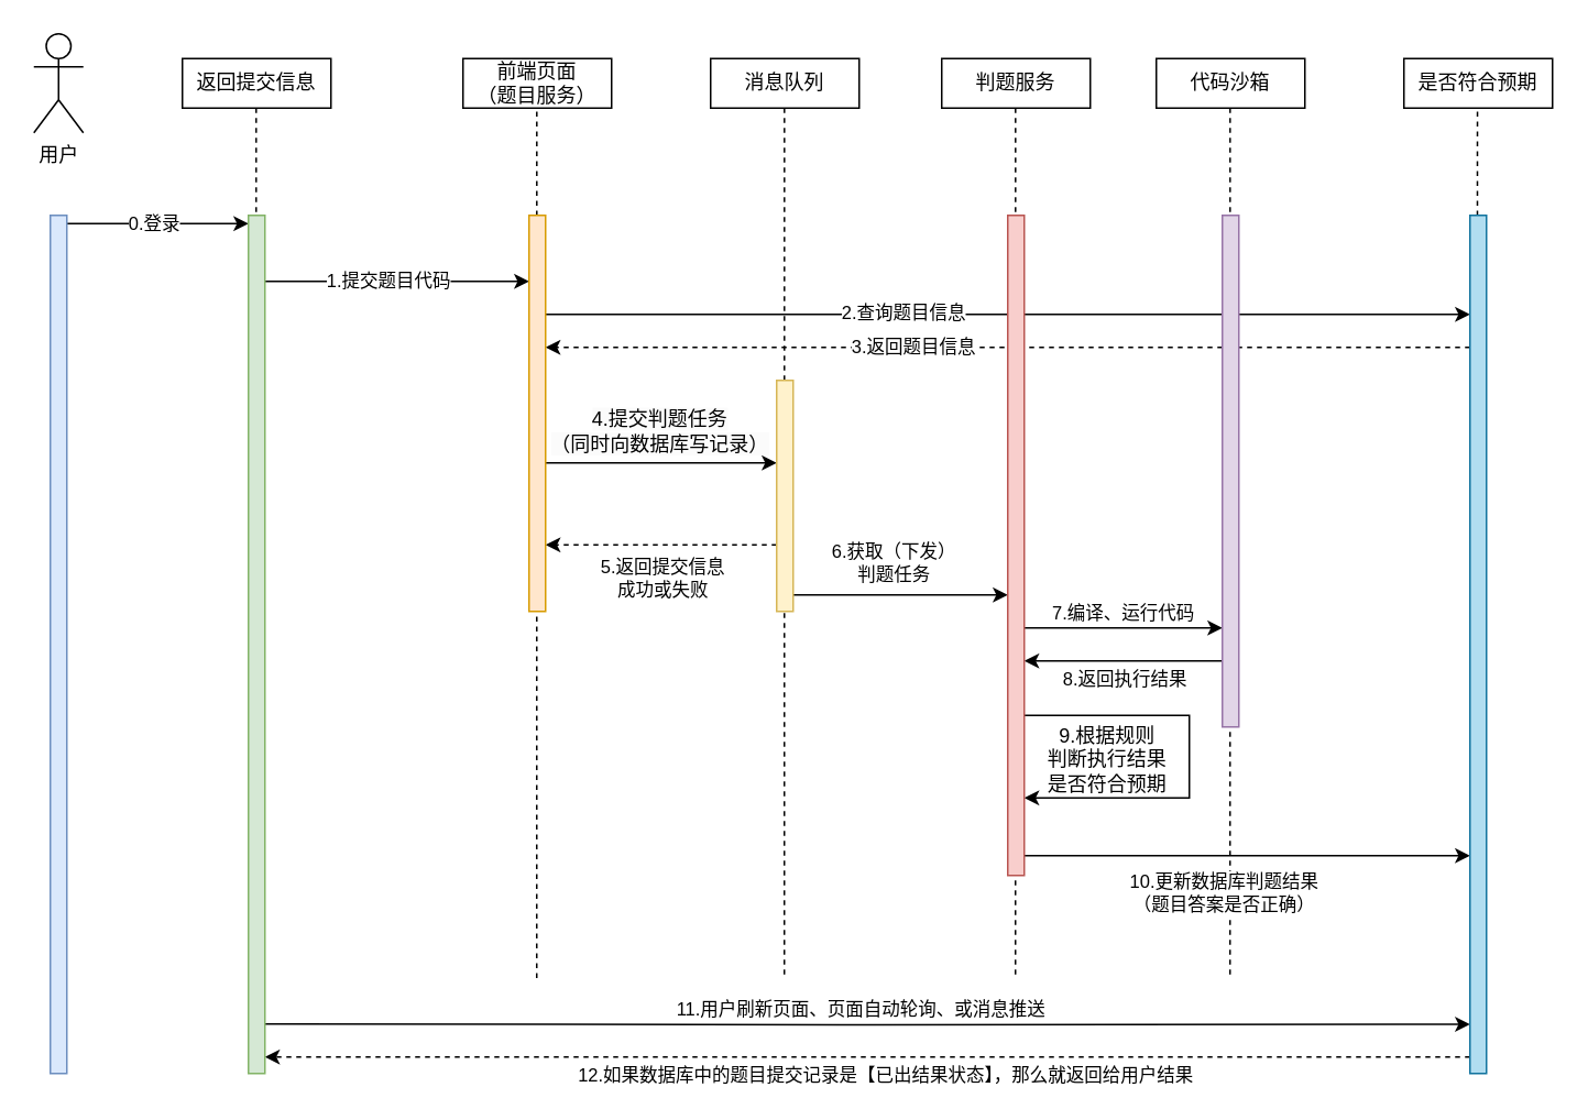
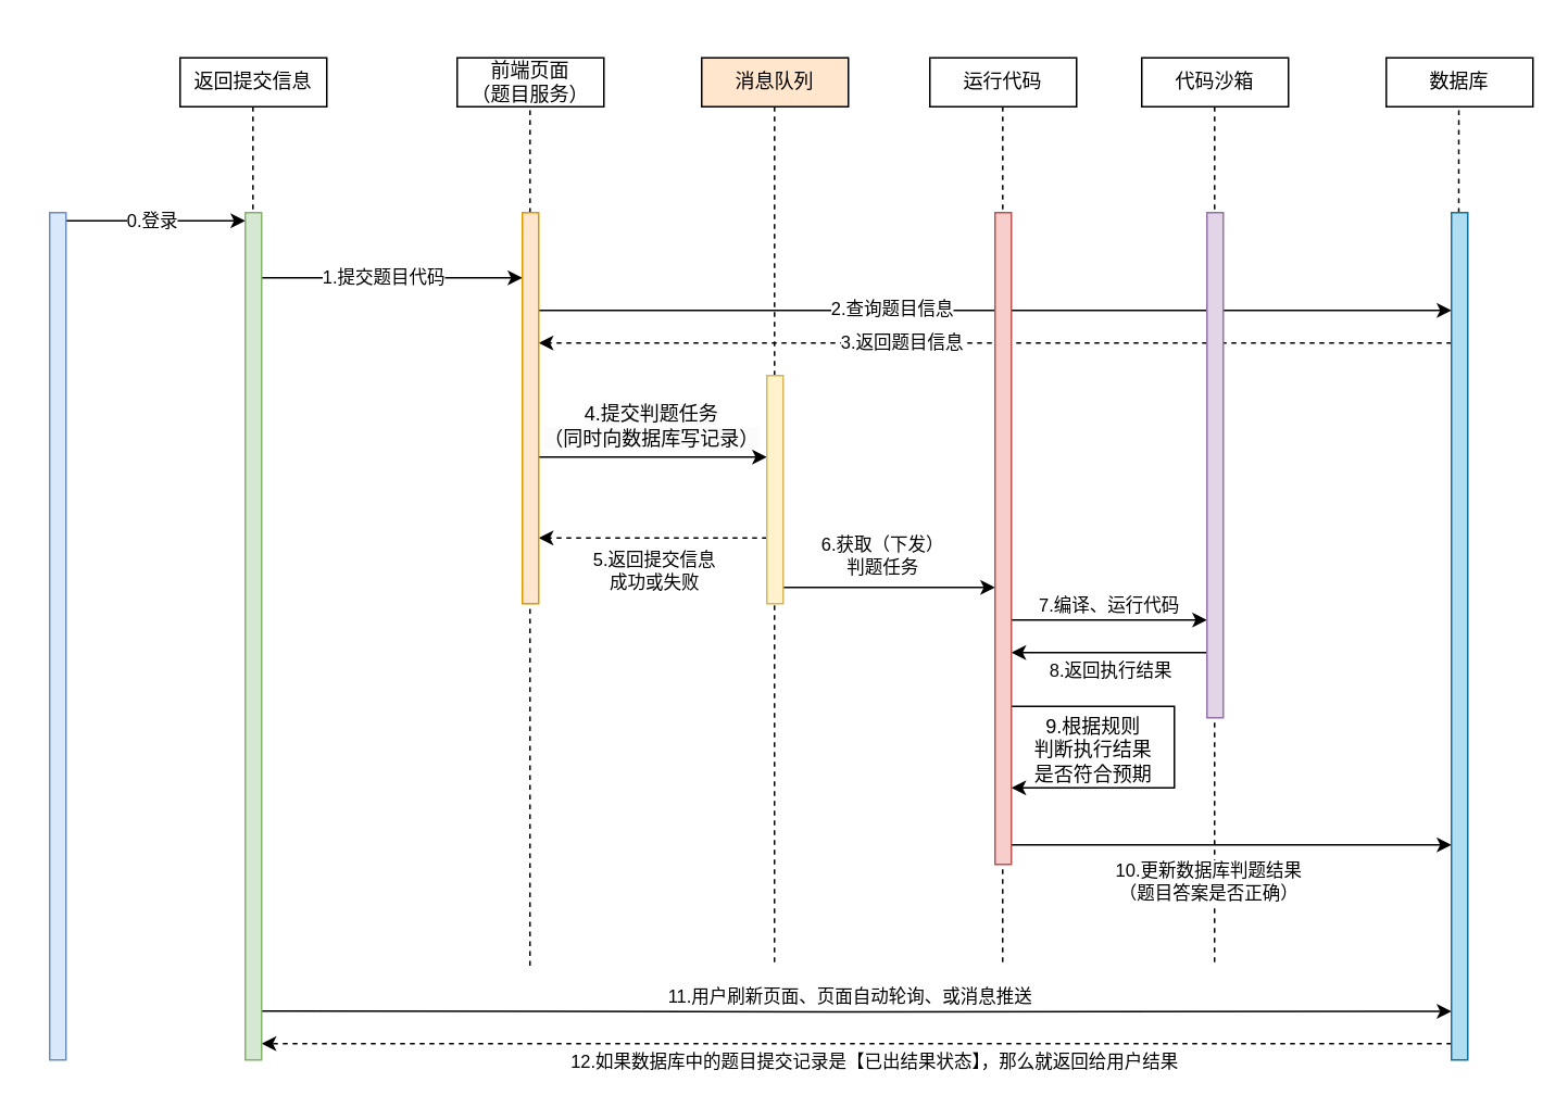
- <mxCell id="8" value="用户" style="shape=umlActor;verticalLabelPosition=bottom;verticalAlign=top;html=1;" vertex="1" parent="1"><mxGeometry x="20" y="20" width="30" height="60" as="geometry" /></mxCell>
- <mxCell id="11" value="消息队列" style="html=1;whiteSpace=wrap;" vertex="1" parent="1"><mxGeometry x="430" y="35" width="90" height="30" as="geometry" /></mxCell>
+ <mxCell id="11" value="消息队列" style="html=1;whiteSpace=wrap;fillColor=#ffe6cc;" vertex="1" parent="1"><mxGeometry x="430" y="35" width="90" height="30" as="geometry" /></mxCell>
- <mxCell id="12" value="判题服务" style="html=1;whiteSpace=wrap;" vertex="1" parent="1"><mxGeometry x="570" y="35" width="90" height="30" as="geometry" /></mxCell>
+ <mxCell id="12" value="运行代码" style="html=1;whiteSpace=wrap;" vertex="1" parent="1"><mxGeometry x="570" y="35" width="90" height="30" as="geometry" /></mxCell>
- <mxCell id="14" value="是否符合预期" style="html=1;whiteSpace=wrap;" vertex="1" parent="1"><mxGeometry x="850" y="35" width="90" height="30" as="geometry" /></mxCell>
+ <mxCell id="14" value="数据库" style="html=1;whiteSpace=wrap;" vertex="1" parent="1"><mxGeometry x="850" y="35" width="90" height="30" as="geometry" /></mxCell>
